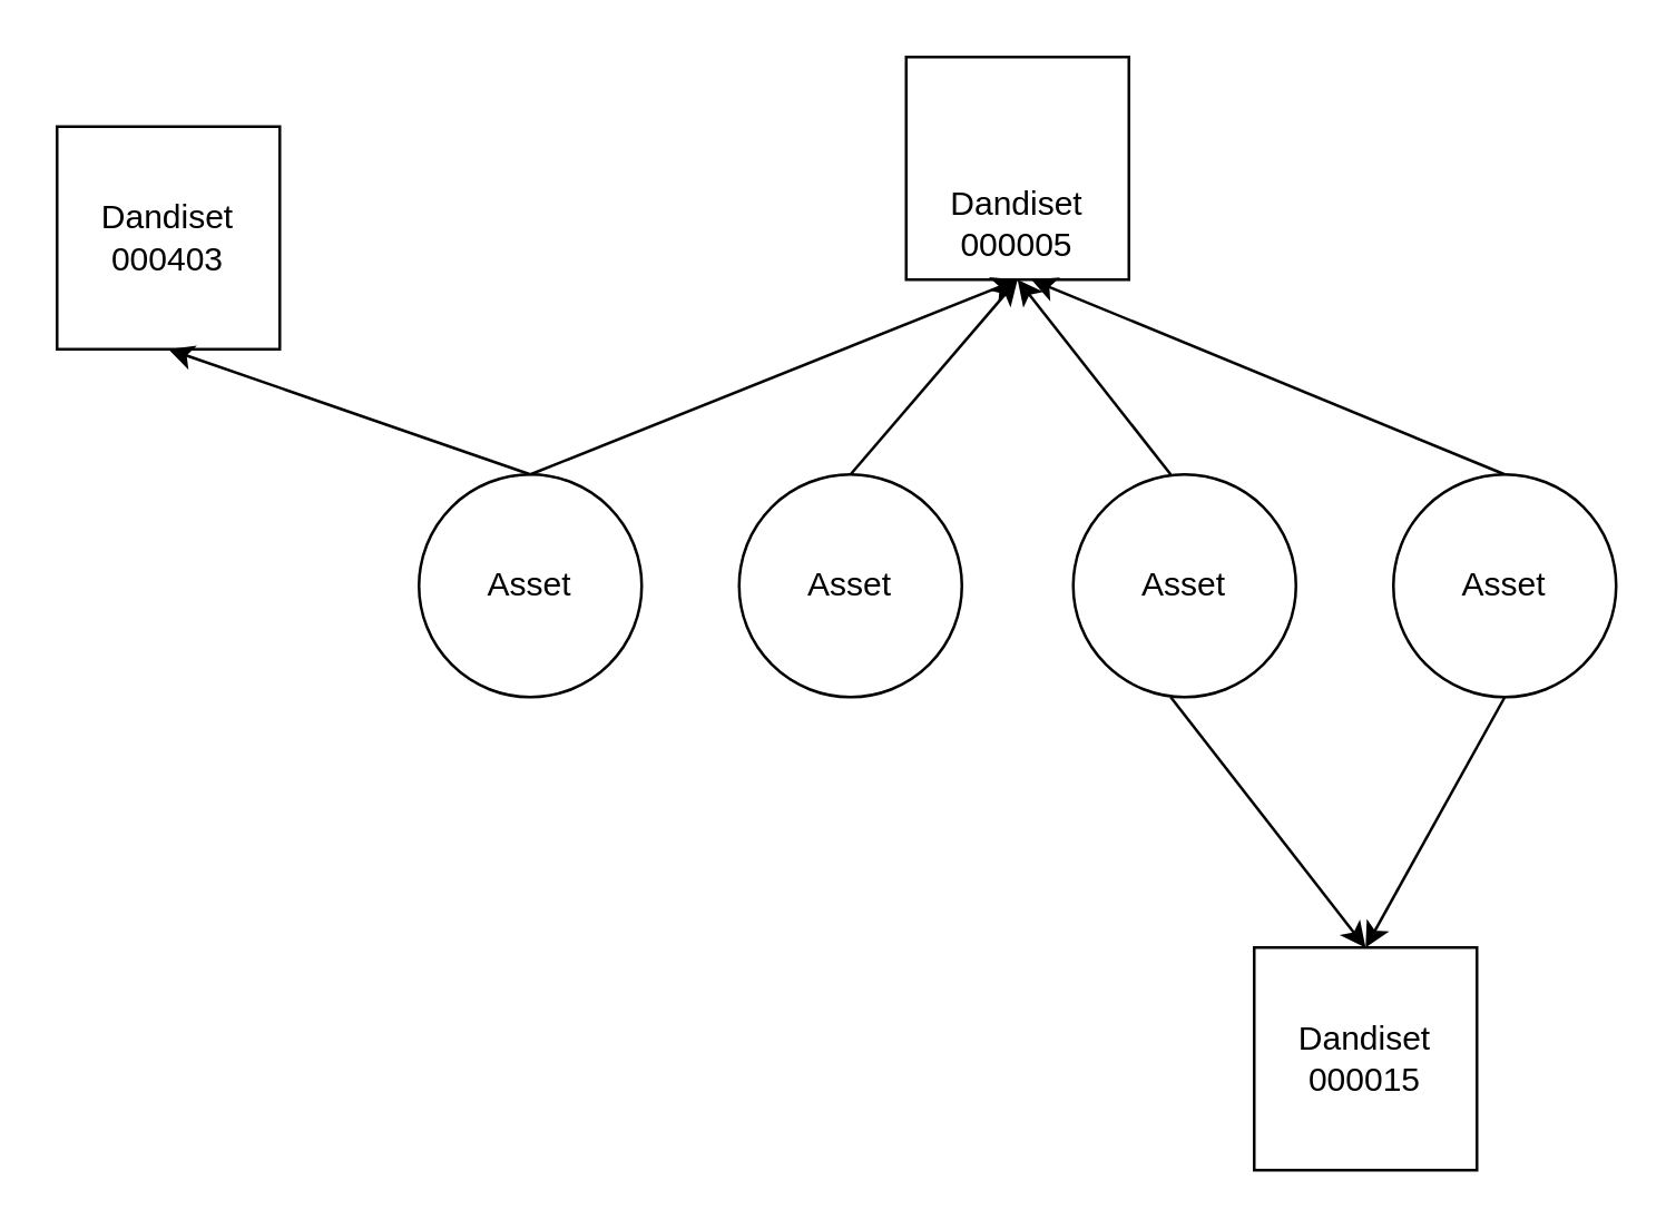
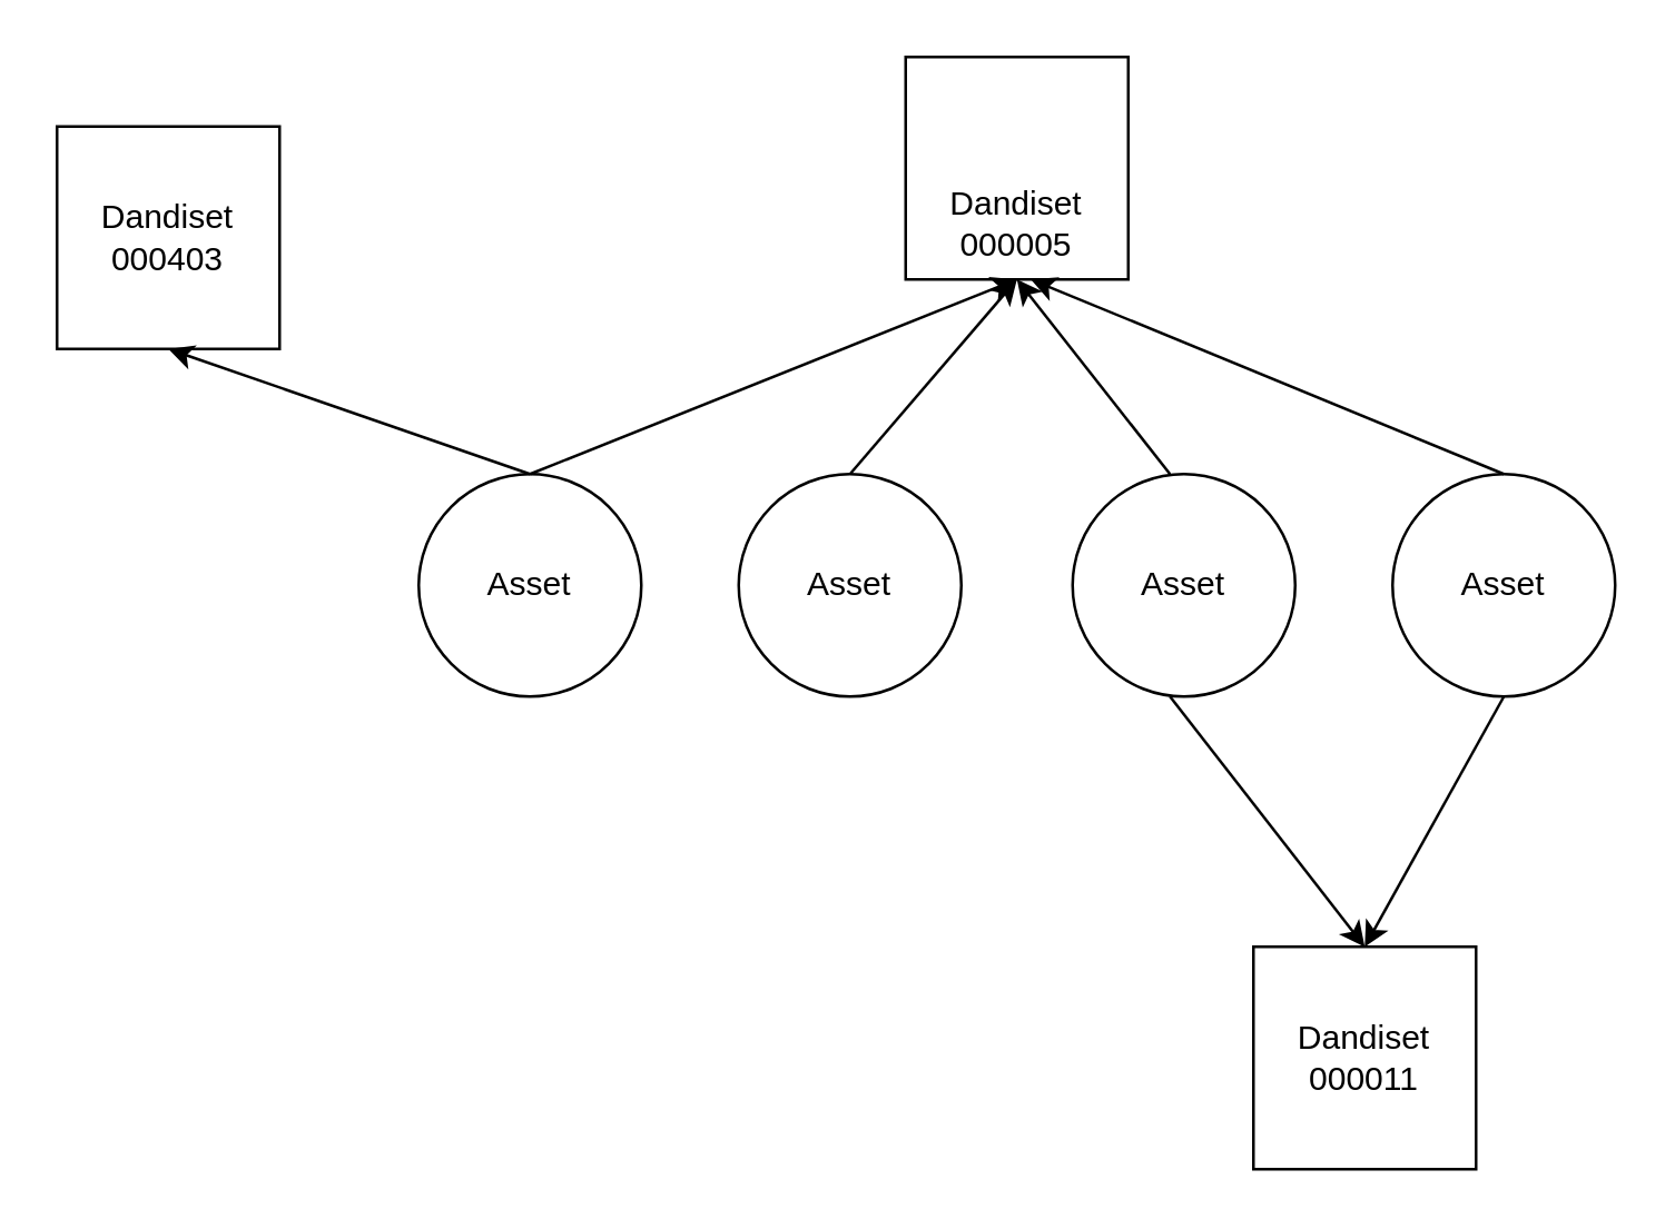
- <mxCell id="17" value="Dandiset 000015" style="text;html=1;align=center;verticalAlign=middle;whiteSpace=wrap;rounded=0;" vertex="1" parent="1"><mxGeometry x="460" y="365" width="60" height="30" as="geometry" /></mxCell>
+ <mxCell id="17" value="Dandiset 000011" style="text;html=1;align=center;verticalAlign=middle;whiteSpace=wrap;rounded=0;" vertex="1" parent="1"><mxGeometry x="460" y="365" width="60" height="30" as="geometry" /></mxCell>
